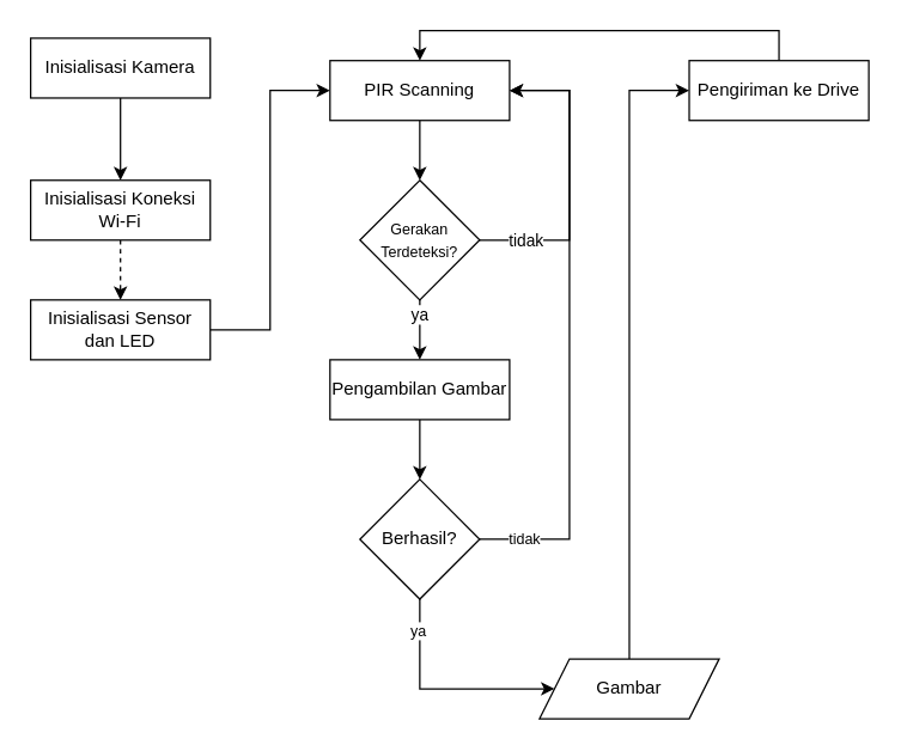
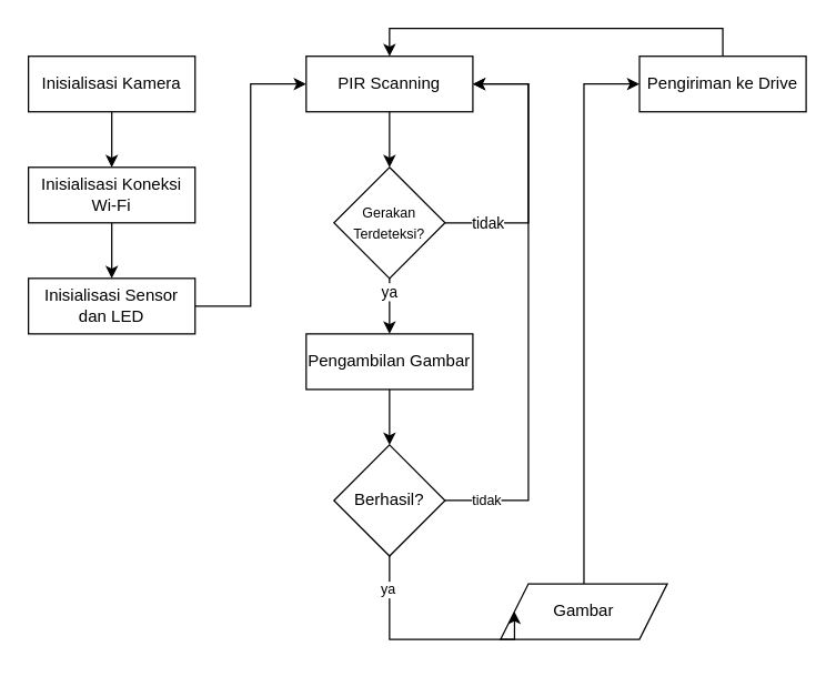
- <mxCell id="3" value="Inisialisasi Kamera" style="rounded=0;whiteSpace=wrap;html=1;" vertex="1" parent="1"><mxGeometry x="20" y="25" width="120" height="40" as="geometry" /></mxCell>
+ <mxCell id="3" value="Inisialisasi Kamera" style="rounded=0;whiteSpace=wrap;html=1;" vertex="1" parent="1"><mxGeometry x="20" y="40" width="120" height="40" as="geometry" /></mxCell>
- <mxCell id="4" style="edgeStyle=orthogonalEdgeStyle;rounded=0;orthogonalLoop=1;jettySize=auto;html=1;entryX=0.5;entryY=0;entryDx=0;entryDy=0;dashed=1;" edge="1" parent="1" source="5" target="7"><mxGeometry relative="1" as="geometry" /></mxCell>
+ <mxCell id="4" style="edgeStyle=orthogonalEdgeStyle;rounded=0;orthogonalLoop=1;jettySize=auto;html=1;entryX=0.5;entryY=0;entryDx=0;entryDy=0;" edge="1" parent="1" source="5" target="7"><mxGeometry relative="1" as="geometry" /></mxCell>
- <mxCell id="17" value="Gambar" style="shape=parallelogram;perimeter=parallelogramPerimeter;whiteSpace=wrap;html=1;fixedSize=1;" vertex="1" parent="1"><mxGeometry x="360" y="440" width="120" height="40" as="geometry" /></mxCell>
+ <mxCell id="17" value="Gambar" style="shape=parallelogram;perimeter=parallelogramPerimeter;whiteSpace=wrap;html=1;fixedSize=1;" vertex="1" parent="1"><mxGeometry x="360" y="420" width="120" height="40" as="geometry" /></mxCell>
